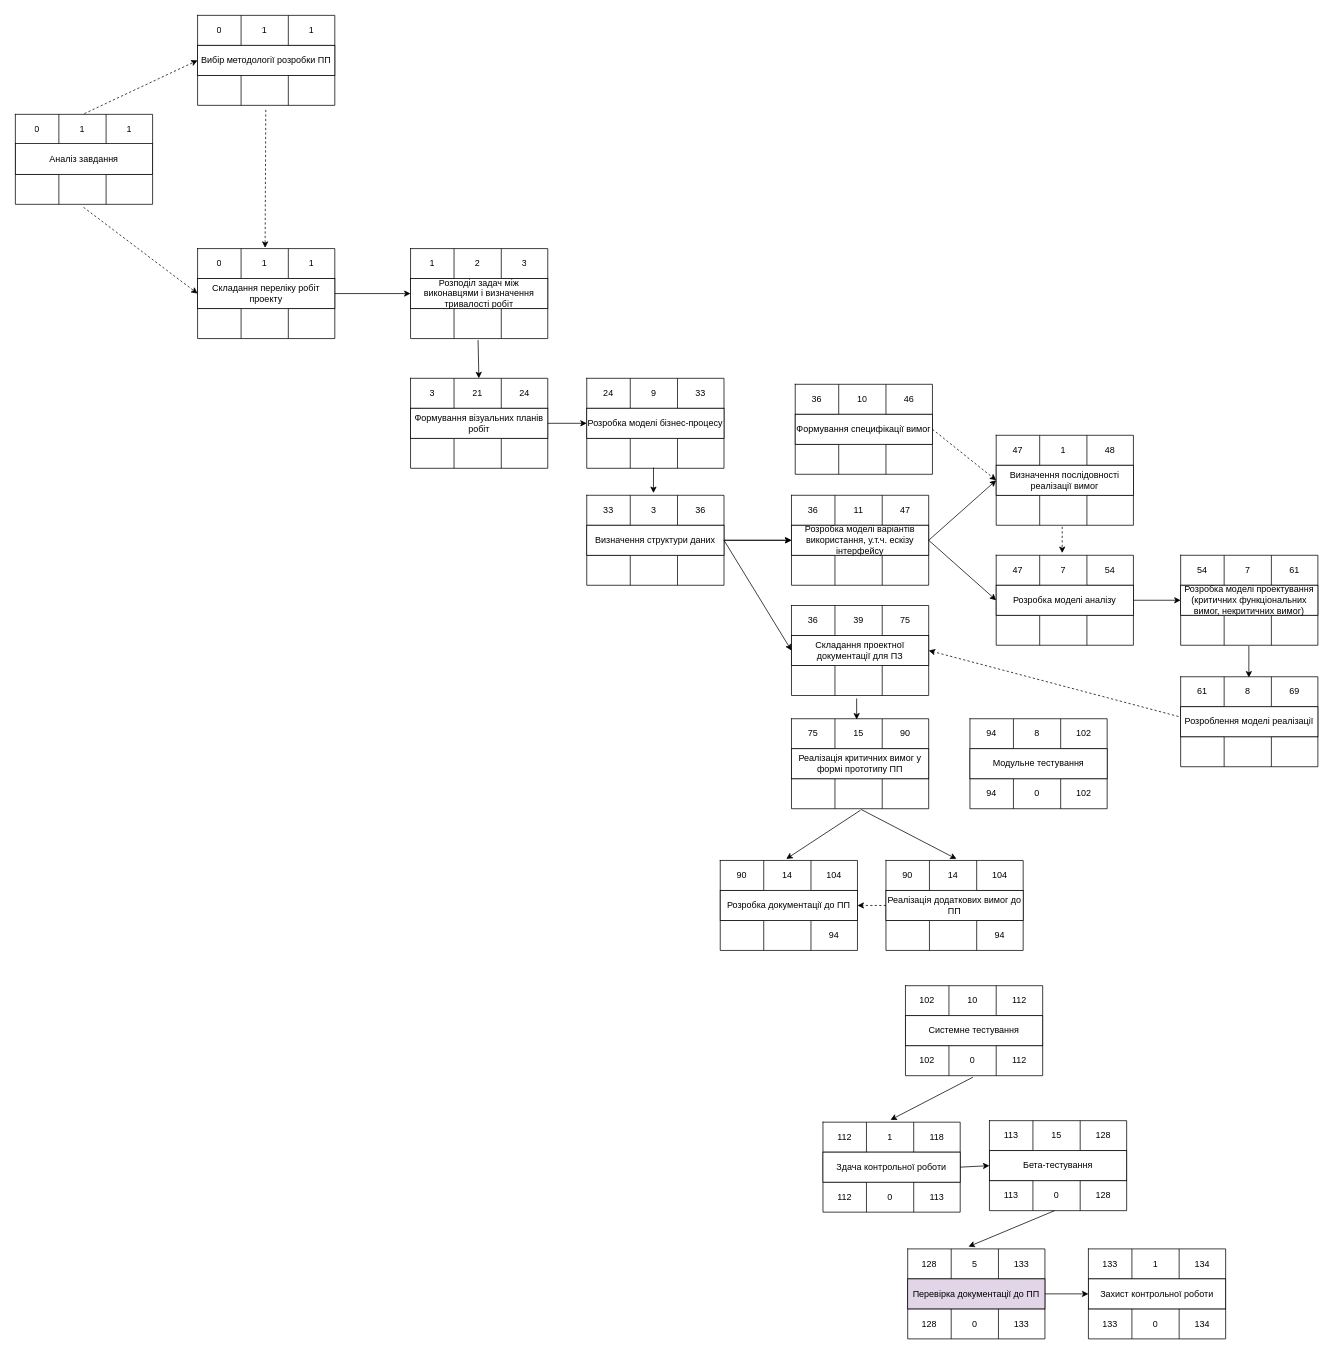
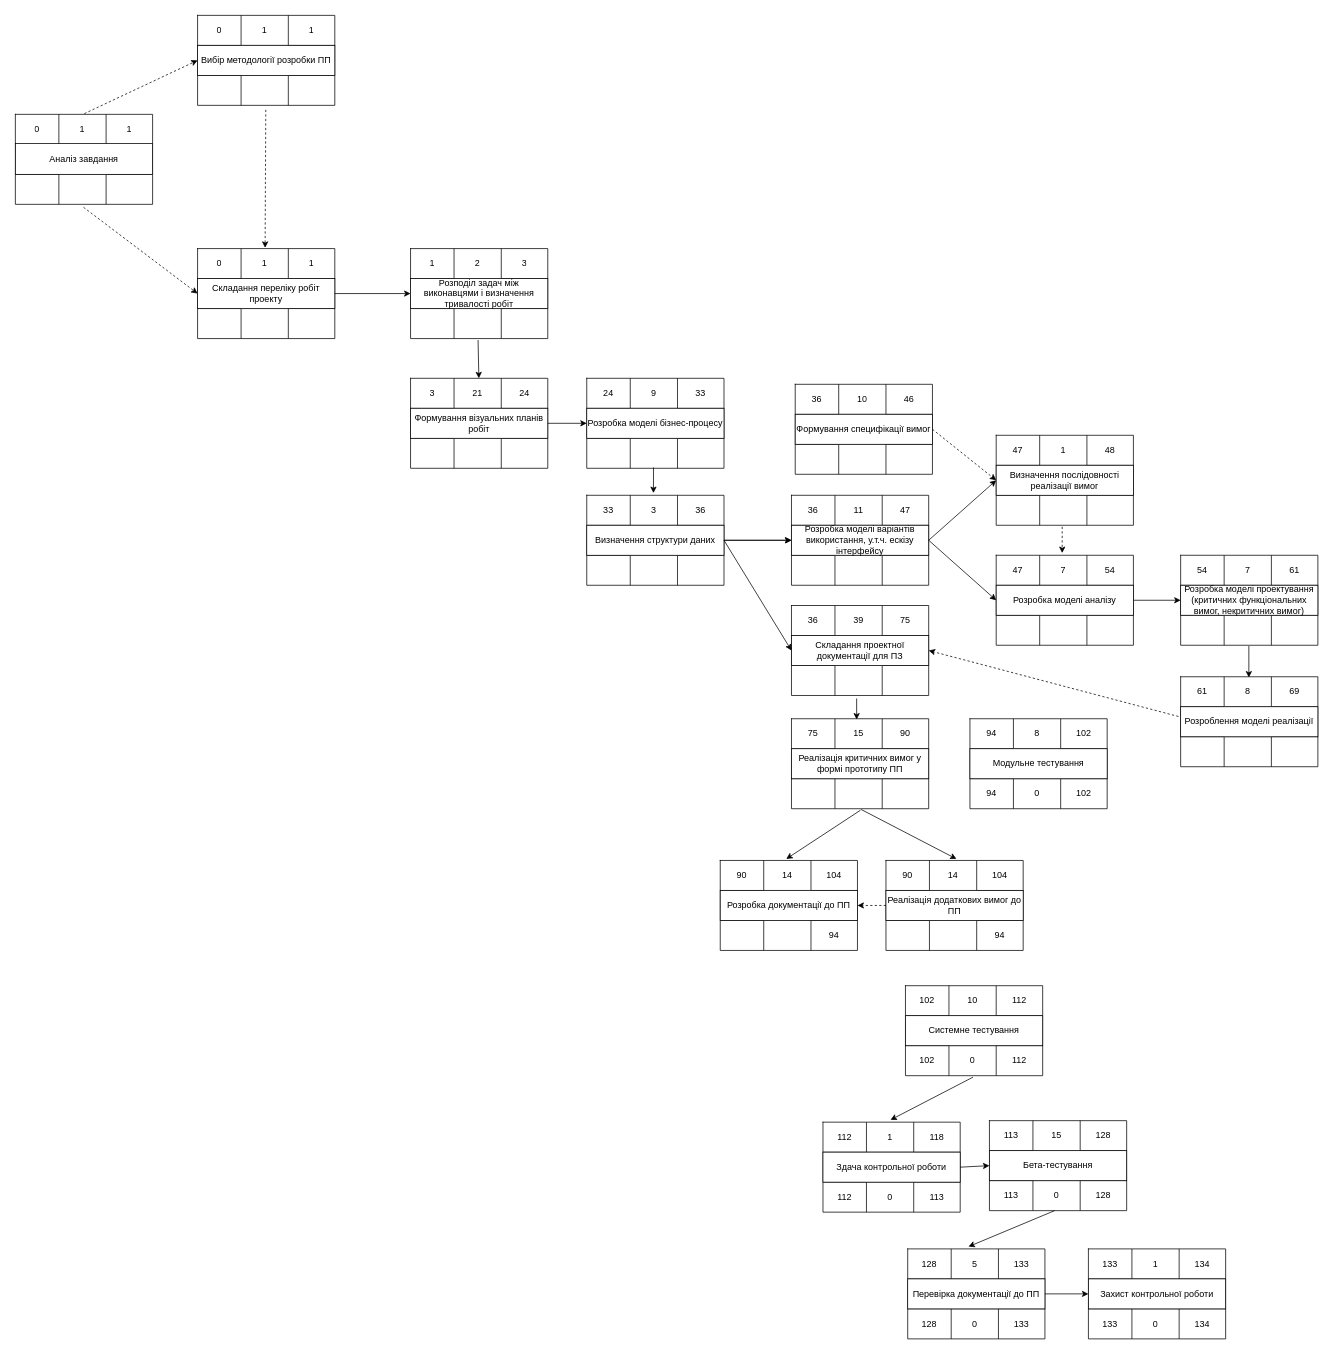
- <mxCell id="332" value="Перевірка документації до ПП" style="rounded=0;whiteSpace=wrap;html=1;strokeColor=#000000;fillColor=#e1d5e7;" vertex="1" parent="1"><mxGeometry x="1210" y="1705" width="183" height="40" as="geometry" /></mxCell>
+ <mxCell id="332" value="Перевірка документації до ПП" style="rounded=0;whiteSpace=wrap;html=1;strokeColor=#000000;" vertex="1" parent="1"><mxGeometry x="1210" y="1705" width="183" height="40" as="geometry" /></mxCell>
